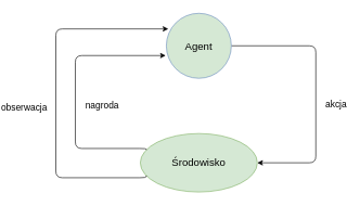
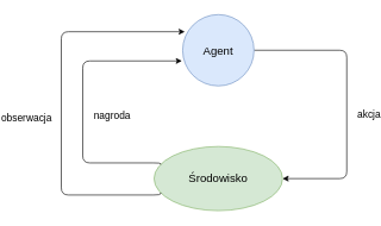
- <mxCell id="4" value="Agent" style="ellipse;whiteSpace=wrap;fillColor=#d5e8d4;strokeColor=#6c8ebf;fontFamily=Helvetica;fontSize=16;" parent="1" vertex="1"><mxGeometry x="190" y="20" width="100" height="100" as="geometry" /></mxCell>
+ <mxCell id="4" value="Agent" style="ellipse;whiteSpace=wrap;fillColor=#dae8fc;strokeColor=#6c8ebf;fontFamily=Helvetica;fontSize=16;" parent="1" vertex="1"><mxGeometry x="190" y="20" width="100" height="100" as="geometry" /></mxCell>
